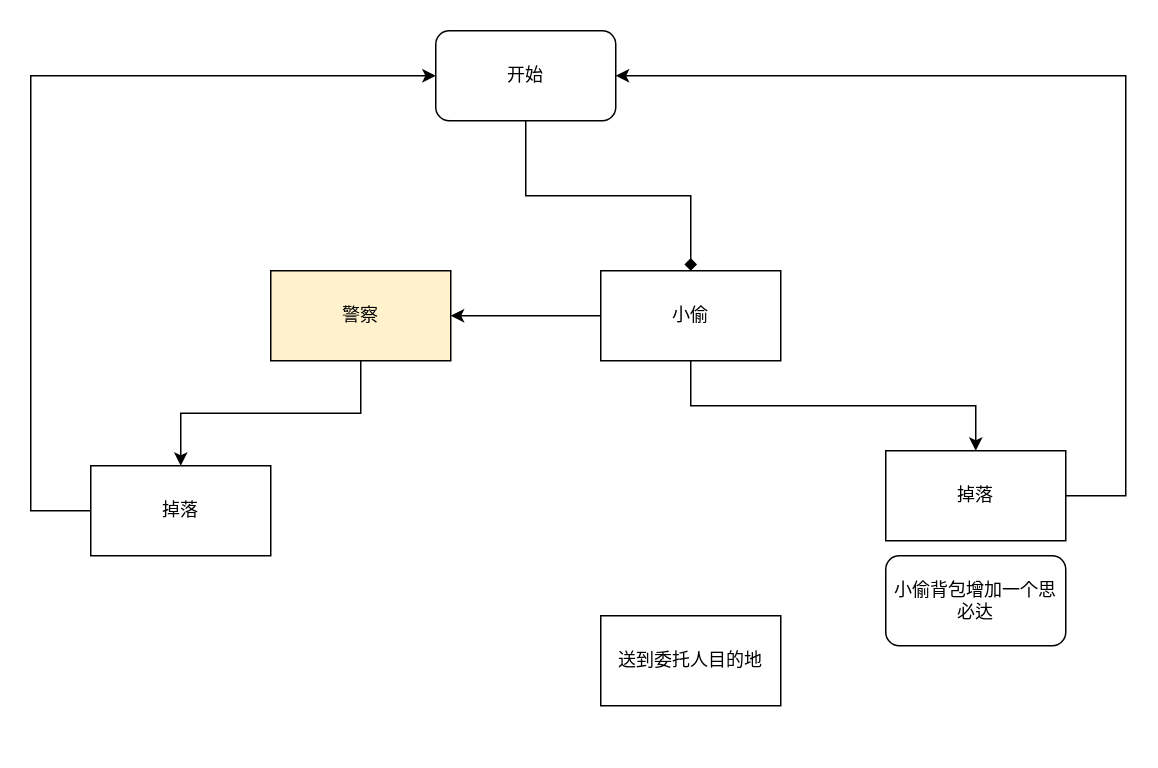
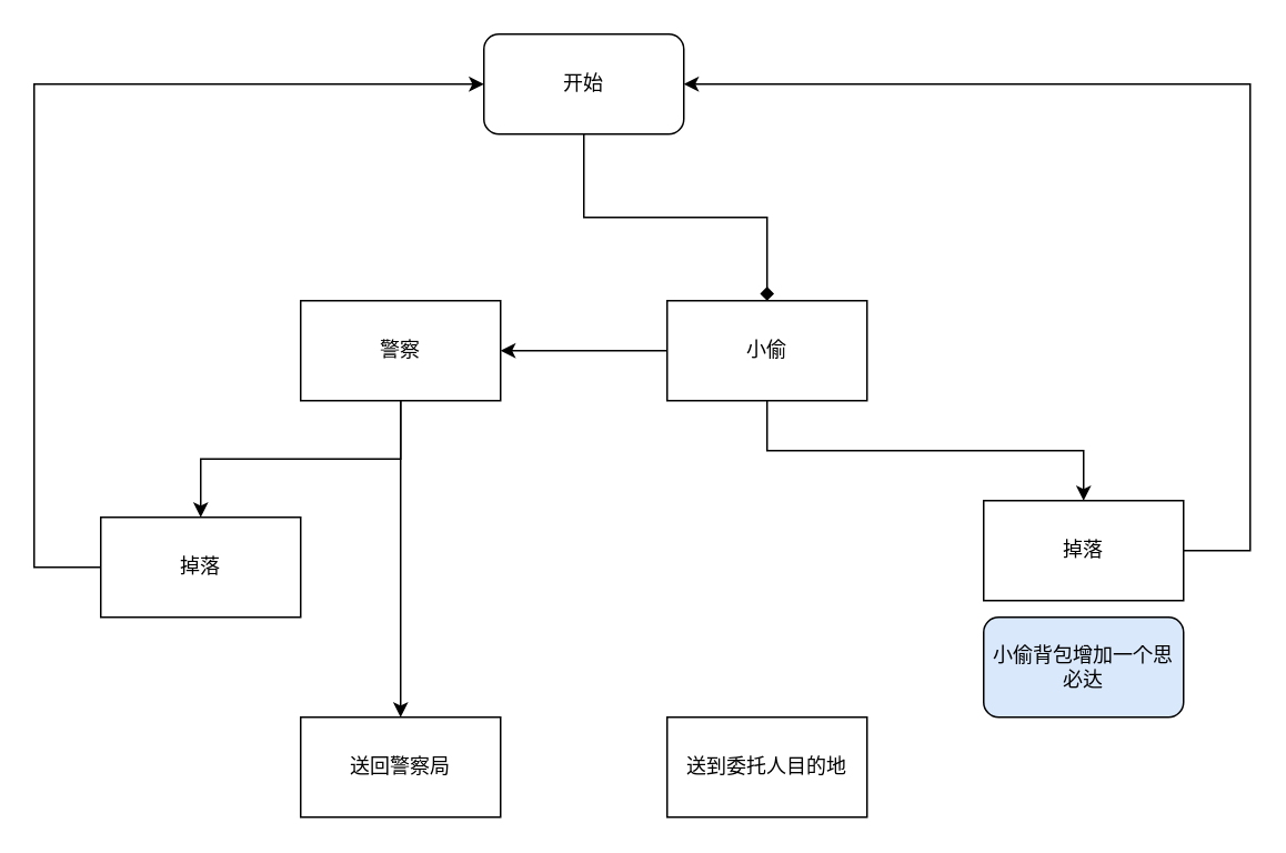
- <mxCell id="6" value="警察" style="rounded=0;whiteSpace=wrap;html=1;fillColor=#fff2cc;" vertex="1" parent="1"><mxGeometry x="180" y="180" width="120" height="60" as="geometry" /></mxCell>
+ <mxCell id="6" value="警察" style="rounded=0;whiteSpace=wrap;html=1;" vertex="1" parent="1"><mxGeometry x="180" y="180" width="120" height="60" as="geometry" /></mxCell>
+ <mxCell id="5" style="edgeStyle=orthogonalEdgeStyle;rounded=0;orthogonalLoop=1;jettySize=auto;html=1;entryX=0.5;entryY=0;entryDx=0;entryDy=0;" edge="1" parent="1" source="6" target="12"><mxGeometry relative="1" as="geometry" /></mxCell>
- <mxCell id="16" value="小偷背包增加一个思必达" style="rounded=1;whiteSpace=wrap;html=1;" vertex="1" parent="1"><mxGeometry x="590" y="370" width="120" height="60" as="geometry" /></mxCell>
+ <mxCell id="16" value="小偷背包增加一个思必达" style="rounded=1;whiteSpace=wrap;html=1;fillColor=#dae8fc;" vertex="1" parent="1"><mxGeometry x="590" y="370" width="120" height="60" as="geometry" /></mxCell>
- <mxCell id="13" value="送到委托人目的地" style="rounded=0;whiteSpace=wrap;html=1;" vertex="1" parent="1"><mxGeometry x="400" y="410" width="120" height="60" as="geometry" /></mxCell>
+ <mxCell id="13" value="送到委托人目的地" style="rounded=0;whiteSpace=wrap;html=1;" vertex="1" parent="1"><mxGeometry x="400" y="430" width="120" height="60" as="geometry" /></mxCell>
+ <mxCell id="12" value="送回警察局" style="rounded=0;whiteSpace=wrap;html=1;" vertex="1" parent="1"><mxGeometry x="180" y="430" width="120" height="60" as="geometry" /></mxCell>
